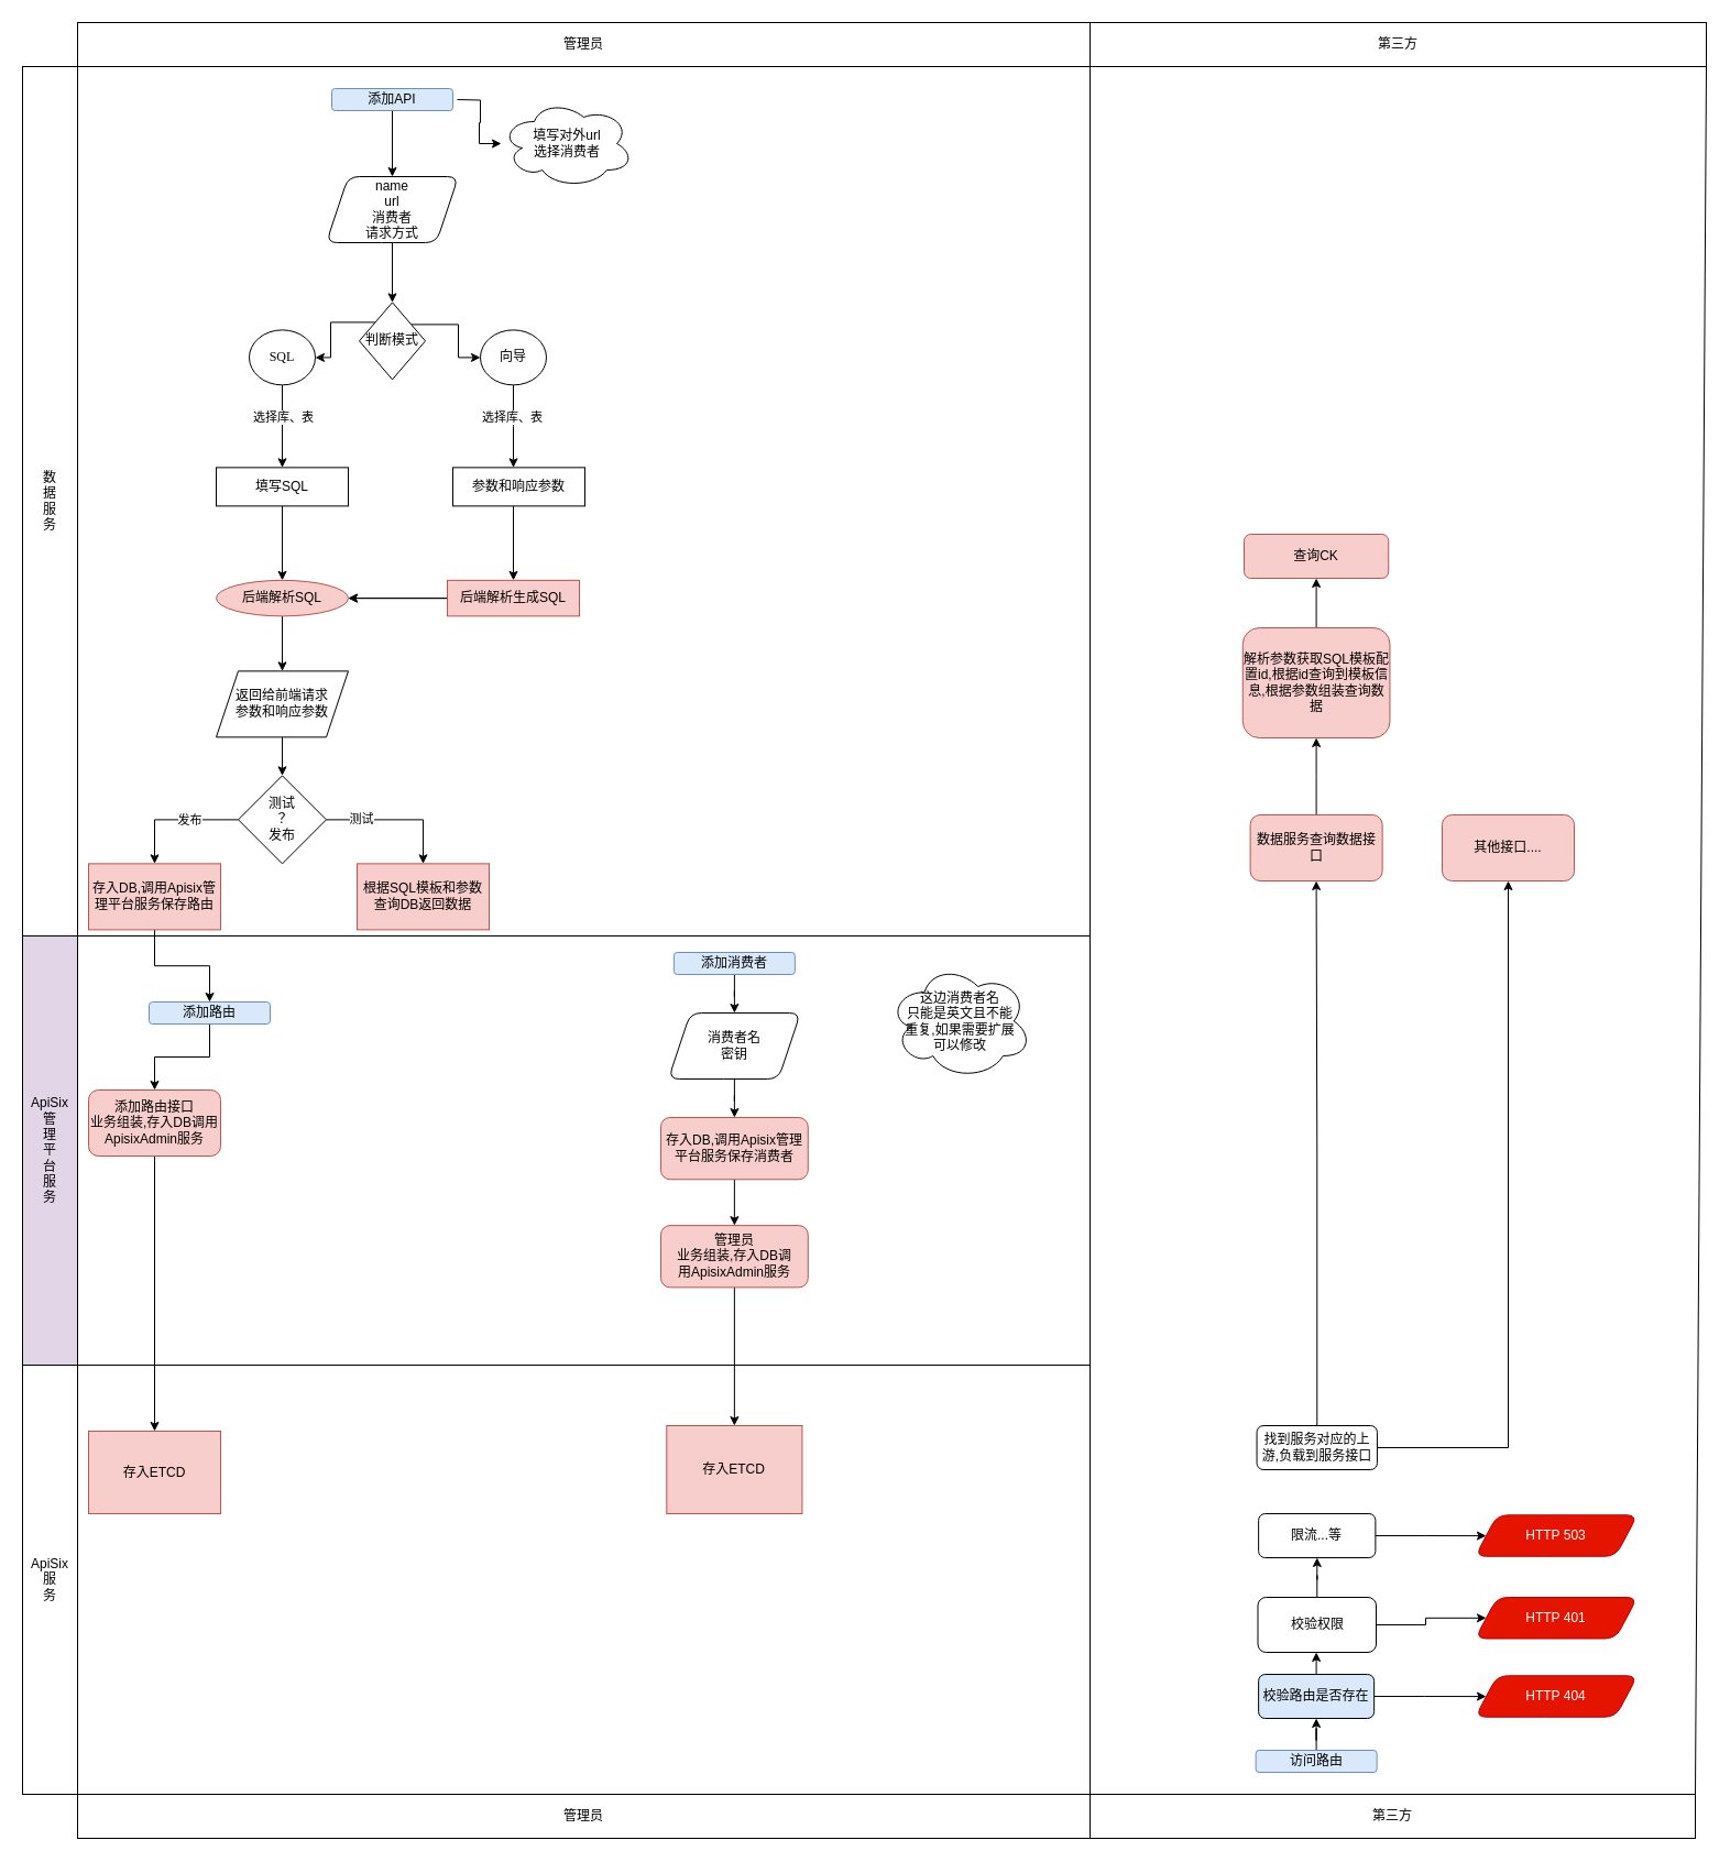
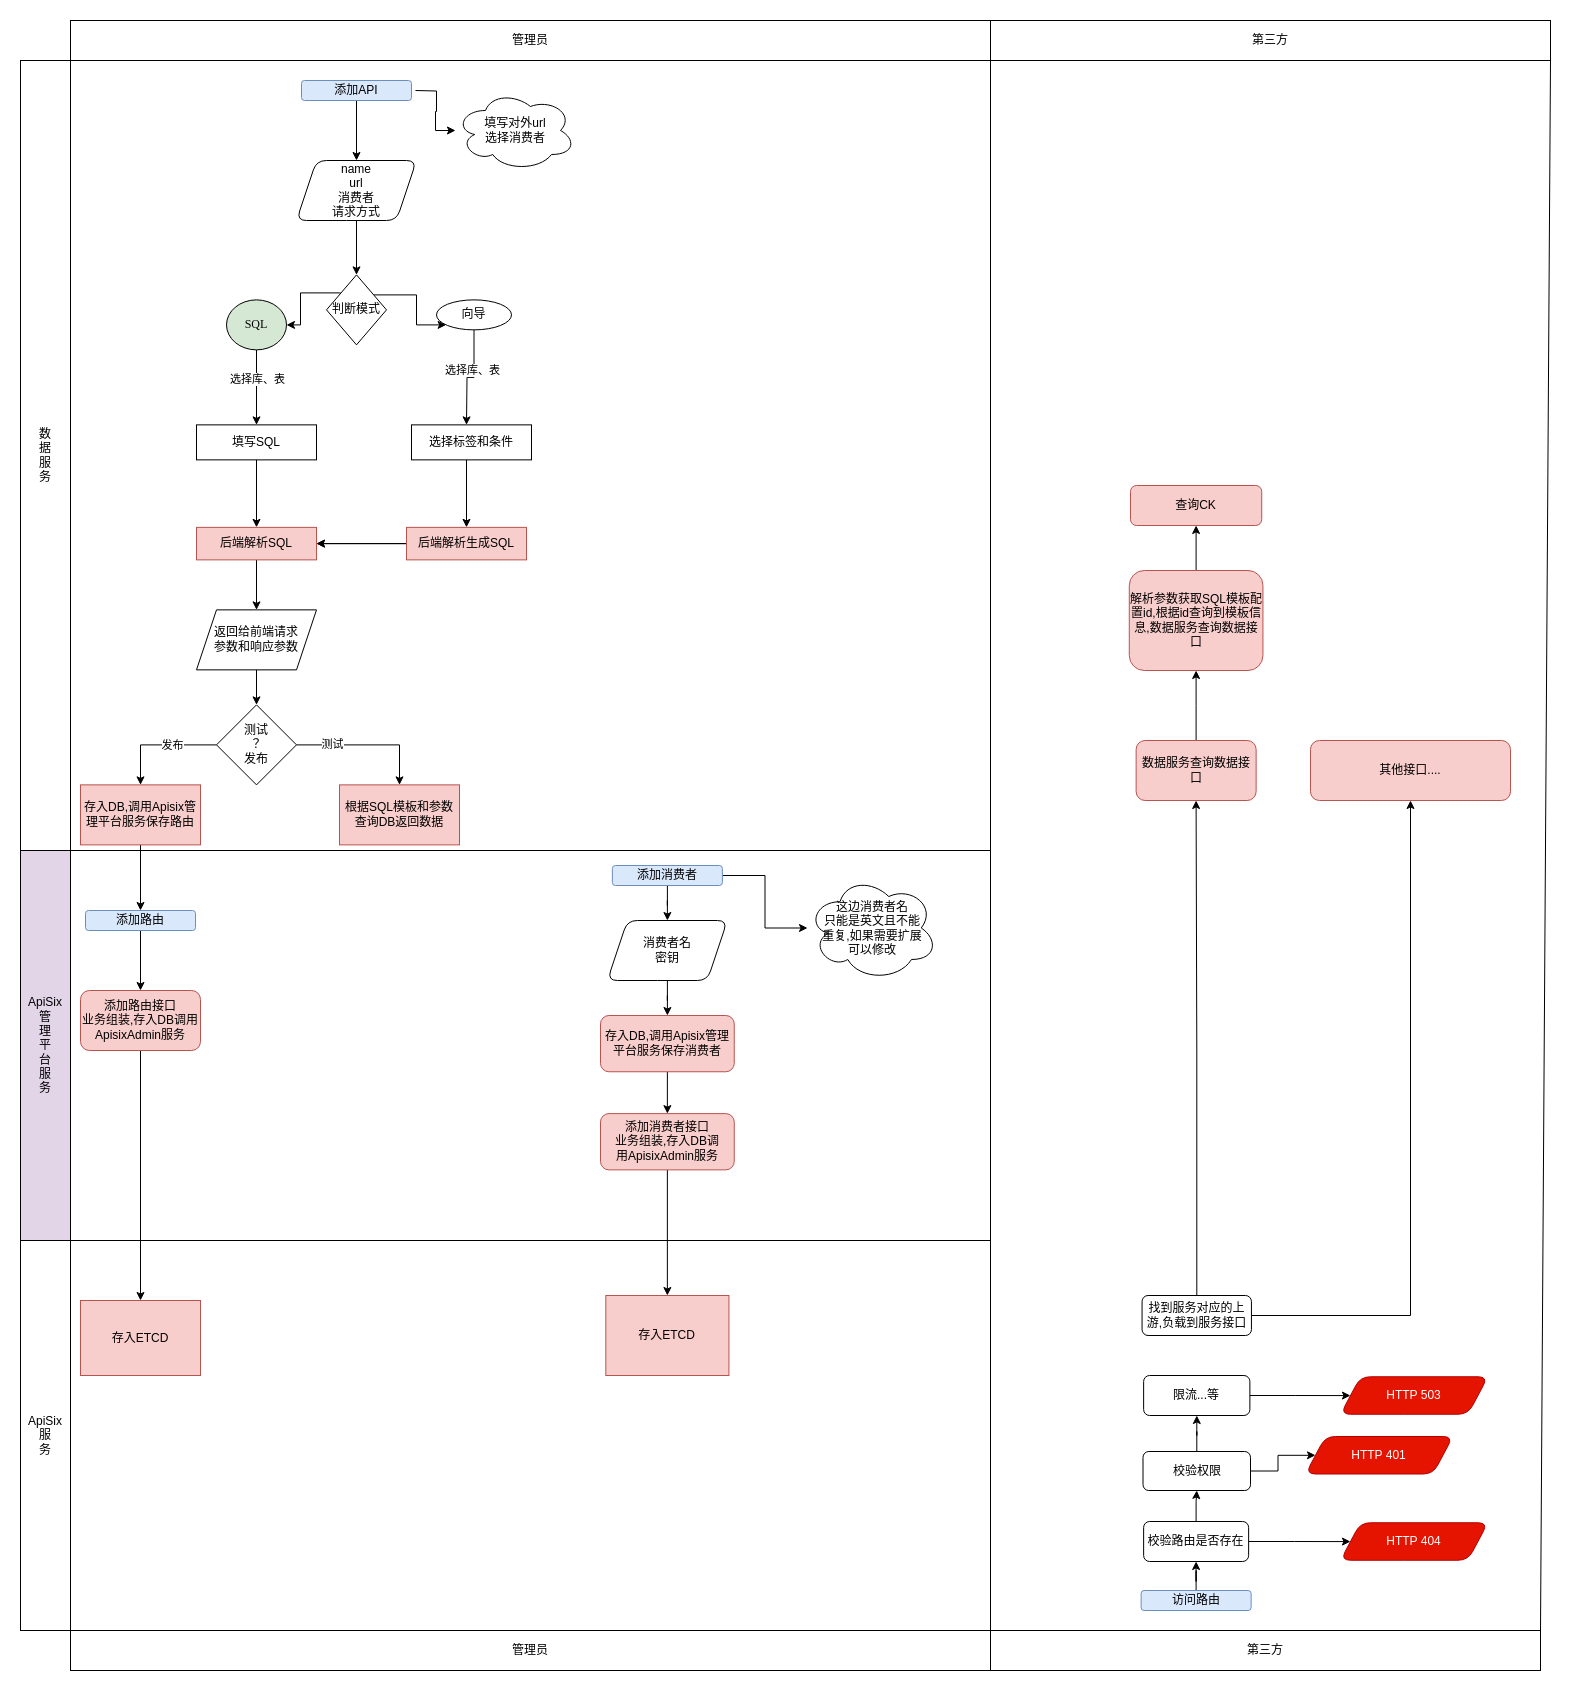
- <mxCell id="13" value="&lt;font face=&quot;Comic Sans MS&quot;&gt;SQL&lt;/font&gt;" style="ellipse;whiteSpace=wrap;html=1;rounded=0;" vertex="1" parent="1"><mxGeometry x="226" y="299.37" width="60" height="50" as="geometry" /></mxCell>
+ <mxCell id="13" value="&lt;font face=&quot;Comic Sans MS&quot;&gt;SQL&lt;/font&gt;" style="ellipse;whiteSpace=wrap;html=1;rounded=0;fillColor=#d5e8d4;" vertex="1" parent="1"><mxGeometry x="226" y="299.37" width="60" height="50" as="geometry" /></mxCell>
- <mxCell id="16" value="&lt;font face=&quot;Comic Sans MS&quot;&gt;向导&lt;/font&gt;" style="ellipse;whiteSpace=wrap;html=1;rounded=0;" vertex="1" parent="1"><mxGeometry x="436" y="299.37" width="60" height="50" as="geometry" /></mxCell>
+ <mxCell id="16" value="&lt;font face=&quot;Comic Sans MS&quot;&gt;向导&lt;/font&gt;" style="ellipse;whiteSpace=wrap;html=1;rounded=0;" vertex="1" parent="1"><mxGeometry x="436" y="299.37" width="75" height="30" as="geometry" /></mxCell>
- <mxCell id="21" value="参数和响应参数" style="whiteSpace=wrap;html=1;rounded=0;" vertex="1" parent="1"><mxGeometry x="411" y="424.37" width="120" height="35" as="geometry" /></mxCell>
+ <mxCell id="21" value="选择标签和条件" style="whiteSpace=wrap;html=1;rounded=0;" vertex="1" parent="1"><mxGeometry x="411" y="424.37" width="120" height="35" as="geometry" /></mxCell>
- <mxCell id="23" value="后端解析SQL" style="ellipse;whiteSpace=wrap;html=1;fillColor=#f8cecc;strokeColor=#b85450;" vertex="1" parent="1"><mxGeometry x="196" y="526.87" width="120" height="32.5" as="geometry" /></mxCell>
+ <mxCell id="23" value="后端解析SQL" style="whiteSpace=wrap;html=1;rounded=0;fillColor=#f8cecc;strokeColor=#b85450;" vertex="1" parent="1"><mxGeometry x="196" y="526.87" width="120" height="32.5" as="geometry" /></mxCell>
- <mxCell id="82" value="解析参数获取SQL模板配置id,根据id查询到模板信息,根据参数组装查询数据" style="whiteSpace=wrap;html=1;rounded=1;glass=0;shadow=0;fillColor=#f8cecc;strokeColor=#b85450;" vertex="1" parent="1"><mxGeometry x="1128.79" y="570" width="133.66" height="100" as="geometry" /></mxCell>
+ <mxCell id="82" value="解析参数获取SQL模板配置id,根据id查询到模板信息,数据服务查询数据接口" style="whiteSpace=wrap;html=1;rounded=1;glass=0;shadow=0;fillColor=#f8cecc;strokeColor=#b85450;" vertex="1" parent="1"><mxGeometry x="1128.79" y="570" width="133.66" height="100" as="geometry" /></mxCell>
- <mxCell id="83" value="其他接口...." style="whiteSpace=wrap;html=1;rounded=1;glass=0;shadow=0;fillColor=#f8cecc;strokeColor=#b85450;" vertex="1" parent="1"><mxGeometry x="1310.005" y="740" width="120" height="60" as="geometry" /></mxCell>
+ <mxCell id="83" value="其他接口...." style="whiteSpace=wrap;html=1;rounded=1;glass=0;shadow=0;fillColor=#f8cecc;strokeColor=#b85450;" vertex="1" parent="1"><mxGeometry x="1310.005" y="740" width="200" height="60" as="geometry" /></mxCell>
- <mxCell id="39" value="根据SQL模板和参数&lt;br&gt;查询DB返回数据" style="whiteSpace=wrap;html=1;rounded=0;fillColor=#f8cecc;strokeColor=#b85450;" vertex="1" parent="1"><mxGeometry x="324" y="784.37" width="120" height="60" as="geometry" /></mxCell>
+ <mxCell id="39" value="根据SQL模板和参数&lt;br&gt;查询DB返回数据" style="whiteSpace=wrap;html=1;rounded=0;fillColor=#f8cecc;strokeColor=#b85450;" vertex="1" parent="1"><mxGeometry x="339" y="784.37" width="120" height="60" as="geometry" /></mxCell>
+ <mxCell id="40" value="" style="edgeStyle=orthogonalEdgeStyle;rounded=0;orthogonalLoop=1;jettySize=auto;html=1;" edge="1" parent="1" source="42" target="48"><mxGeometry relative="1" as="geometry" /></mxCell>
- <mxCell id="54" value="添加路由" style="rounded=1;whiteSpace=wrap;html=1;fillColor=#dae8fc;strokeColor=#6c8ebf;gradientColor=none;glass=0;shadow=0;" vertex="1" parent="1"><mxGeometry x="135" y="910" width="110" height="20" as="geometry" /></mxCell>
+ <mxCell id="54" value="添加路由" style="rounded=1;whiteSpace=wrap;html=1;fillColor=#dae8fc;strokeColor=#6c8ebf;gradientColor=none;glass=0;shadow=0;" vertex="1" parent="1"><mxGeometry x="85" y="910" width="110" height="20" as="geometry" /></mxCell>
- <mxCell id="47" value="管理员&lt;br&gt;业务组装,存入DB调&lt;br&gt;用ApisixAdmin服务" style="whiteSpace=wrap;html=1;rounded=1;glass=0;shadow=0;fillColor=#f8cecc;strokeColor=#b85450;" vertex="1" parent="1"><mxGeometry x="600" y="1113.12" width="133.75" height="56.25" as="geometry" /></mxCell>
+ <mxCell id="47" value="添加消费者接口&lt;br&gt;业务组装,存入DB调&lt;br&gt;用ApisixAdmin服务" style="whiteSpace=wrap;html=1;rounded=1;glass=0;shadow=0;fillColor=#f8cecc;strokeColor=#b85450;" vertex="1" parent="1"><mxGeometry x="600" y="1113.12" width="133.75" height="56.25" as="geometry" /></mxCell>
- <mxCell id="87" value="HTTP 401" style="shape=parallelogram;perimeter=parallelogramPerimeter;whiteSpace=wrap;html=1;fixedSize=1;rounded=1;glass=0;shadow=0;fillColor=#e51400;fontColor=#ffffff;strokeColor=#B20000;" vertex="1" parent="1"><mxGeometry x="1340" y="1451" width="147.49" height="37.5" as="geometry" /></mxCell>
+ <mxCell id="87" value="HTTP 401" style="shape=parallelogram;perimeter=parallelogramPerimeter;whiteSpace=wrap;html=1;fixedSize=1;rounded=1;glass=0;shadow=0;fillColor=#e51400;fontColor=#ffffff;strokeColor=#B20000;" vertex="1" parent="1"><mxGeometry x="1305" y="1436" width="147.49" height="37.5" as="geometry" /></mxCell>
- <mxCell id="73" value="校验权限" style="whiteSpace=wrap;html=1;rounded=1;glass=0;shadow=0;" vertex="1" parent="1"><mxGeometry x="1142.5" y="1451" width="107.5" height="50" as="geometry" /></mxCell>
+ <mxCell id="73" value="校验权限" style="whiteSpace=wrap;html=1;rounded=1;glass=0;shadow=0;" vertex="1" parent="1"><mxGeometry x="1142.5" y="1451" width="107.5" height="39" as="geometry" /></mxCell>
- <mxCell id="70" value="校验路由是否存在" style="whiteSpace=wrap;html=1;rounded=1;glass=0;shadow=0;fillColor=#dae8fc;" vertex="1" parent="1"><mxGeometry x="1143.13" y="1521" width="105" height="40" as="geometry" /></mxCell>
+ <mxCell id="70" value="校验路由是否存在" style="whiteSpace=wrap;html=1;rounded=1;glass=0;shadow=0;" vertex="1" parent="1"><mxGeometry x="1143.13" y="1521" width="105" height="40" as="geometry" /></mxCell>
